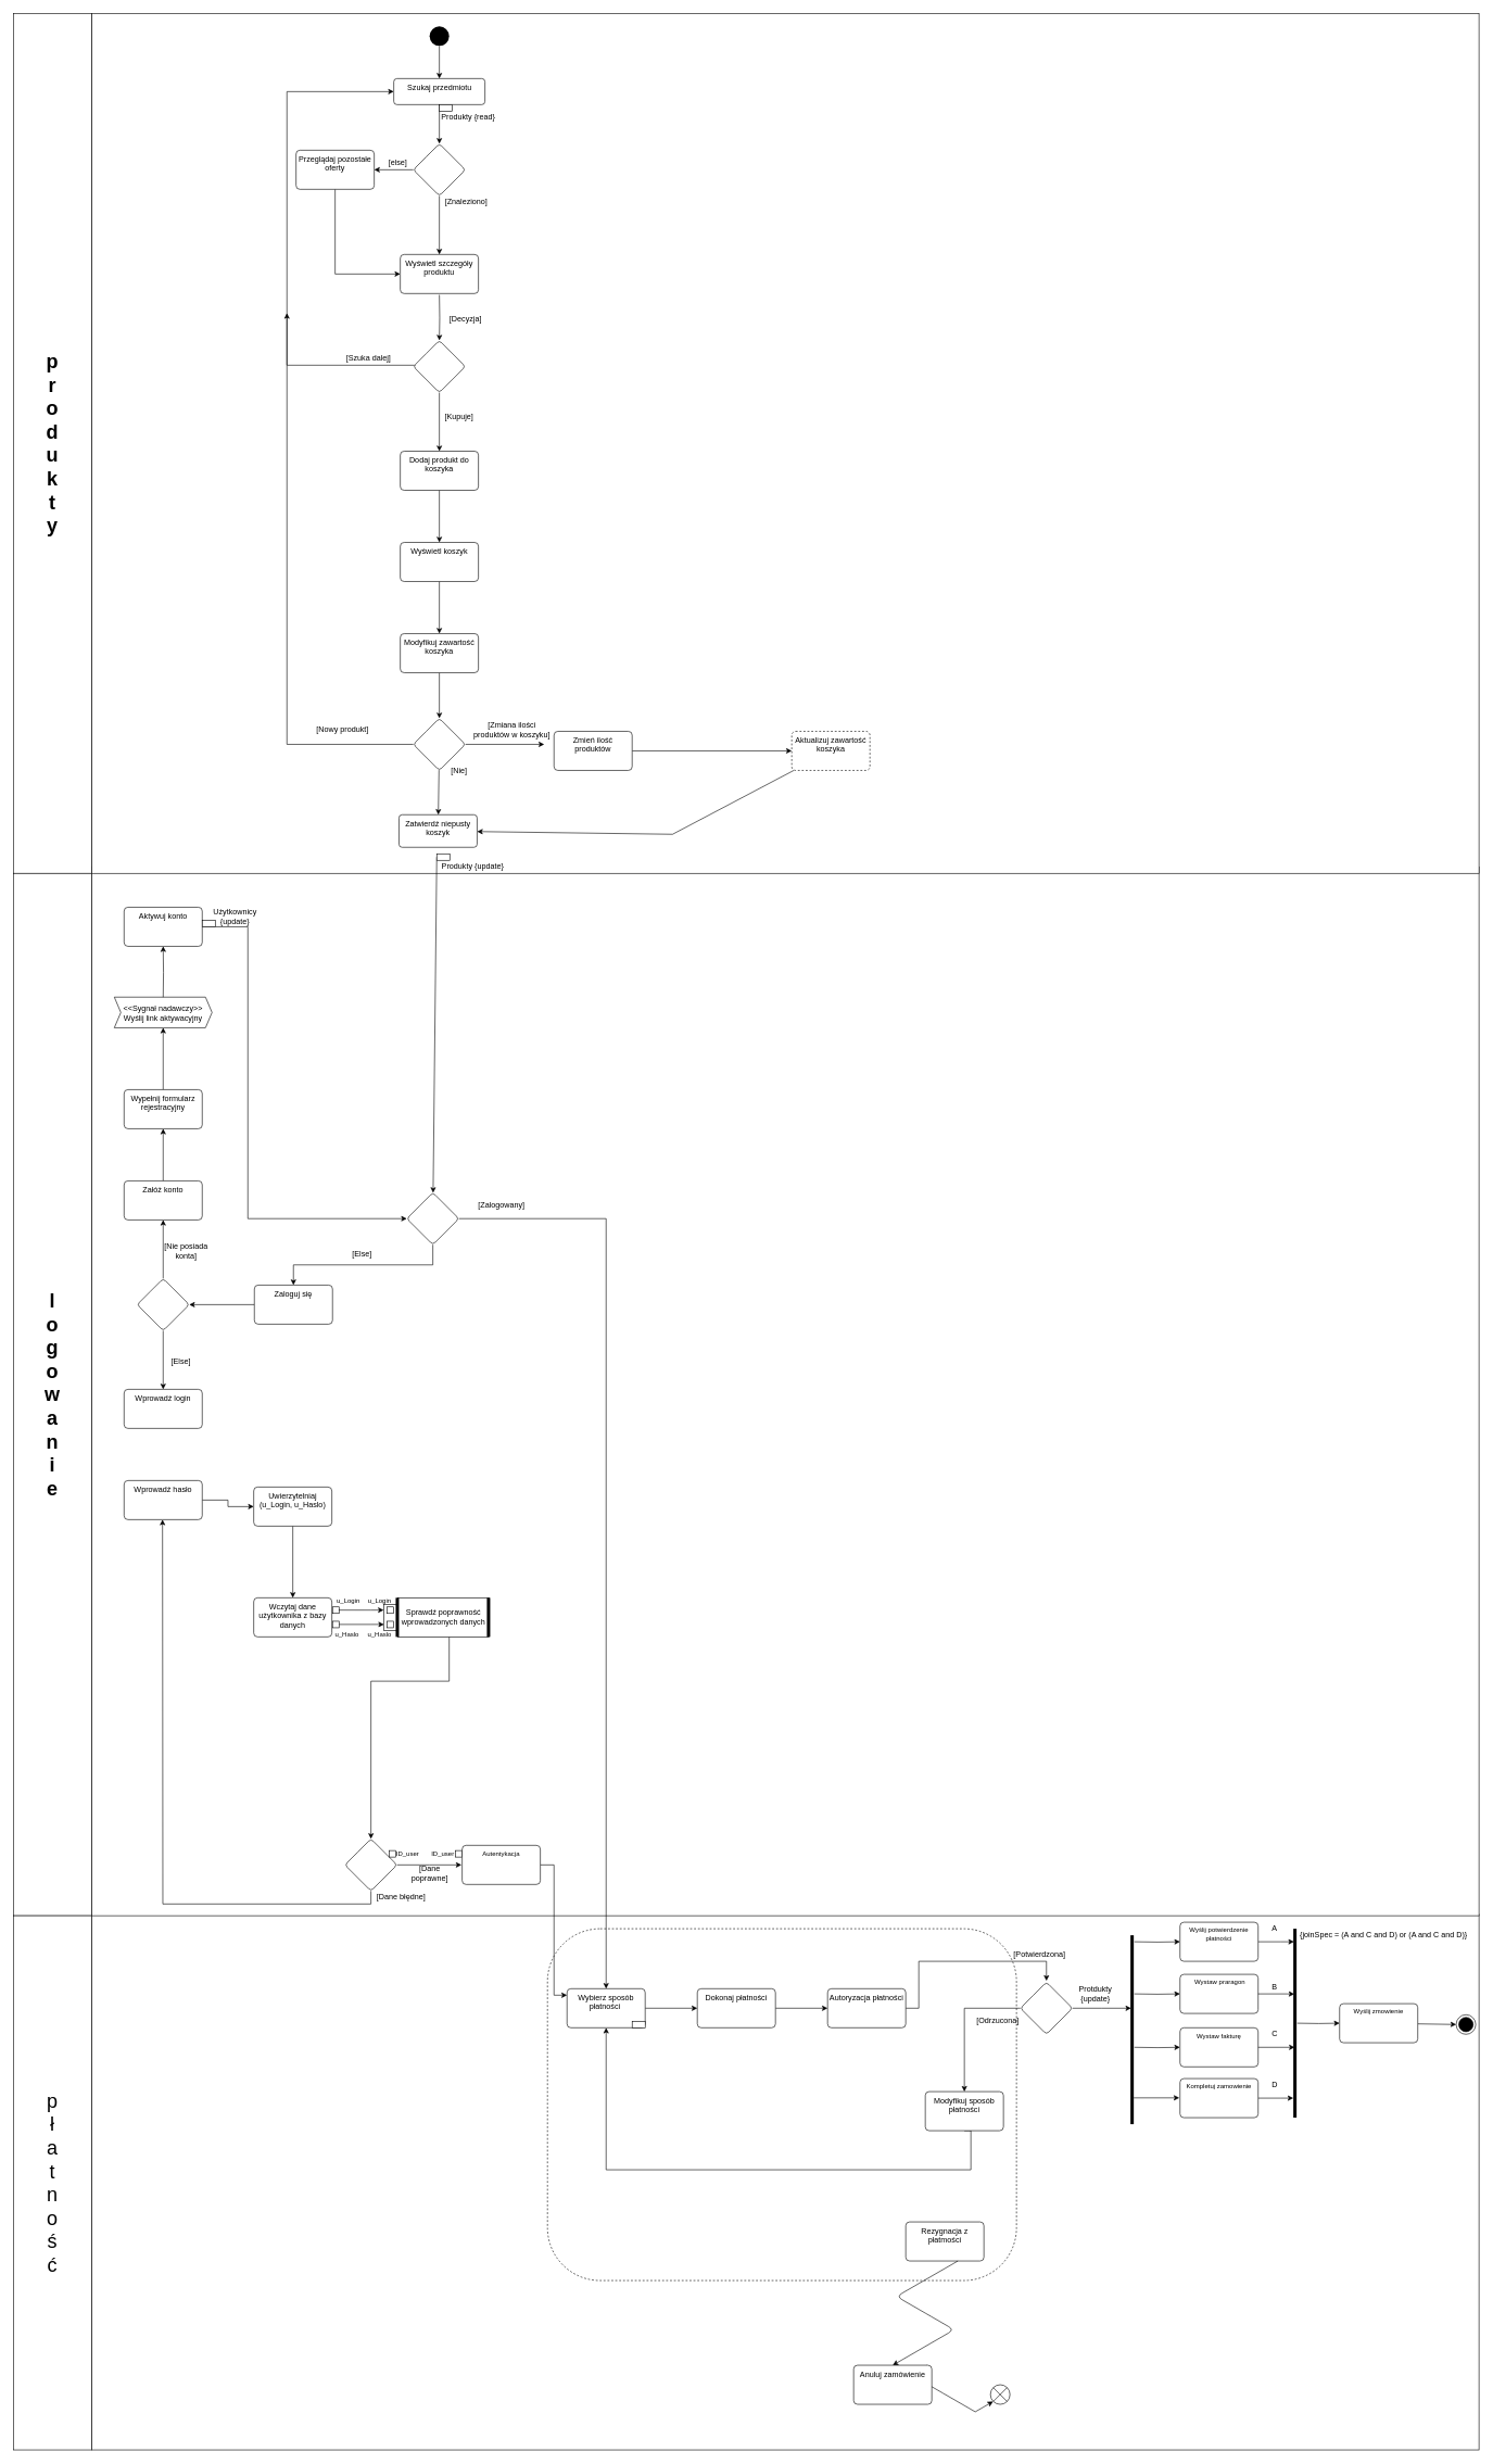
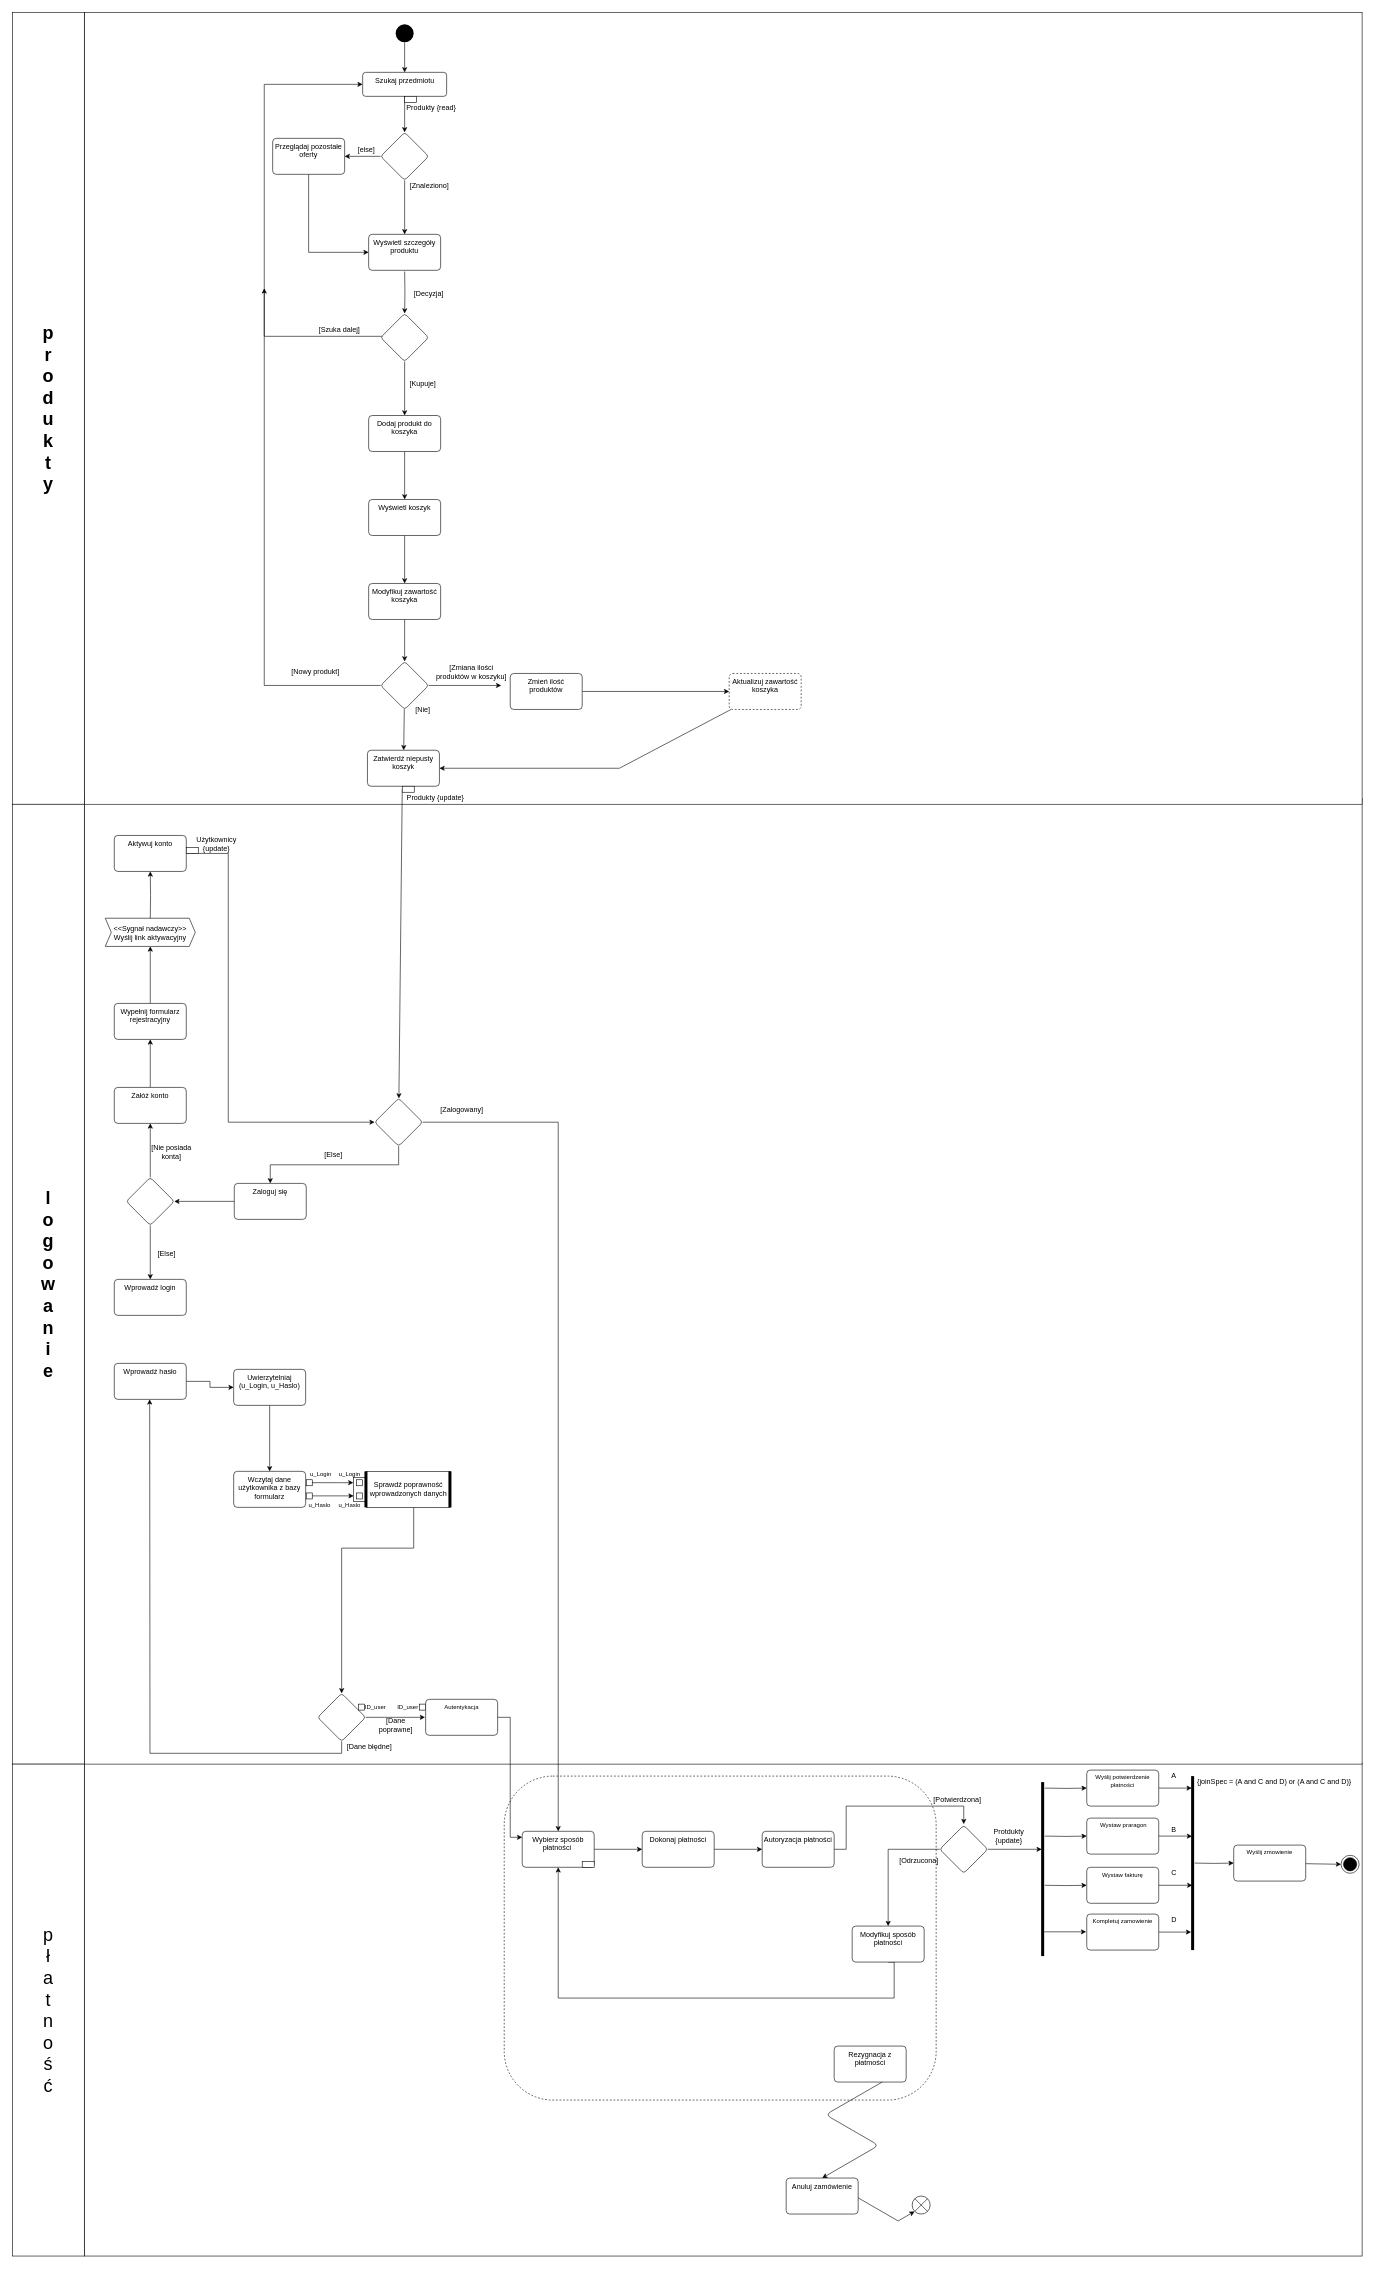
- <mxCell id="135" value="Zatwierdź niepusty koszyk" style="whiteSpace=wrap;html=1;rounded=1;dashed=0;verticalAlign=top;arcSize=10;" vertex="1" parent="1"><mxGeometry x="612" y="1250" width="120" height="50" as="geometry" /></mxCell>
+ <mxCell id="135" value="Zatwierdź niepusty koszyk" style="whiteSpace=wrap;html=1;rounded=1;dashed=0;verticalAlign=top;arcSize=10;" vertex="1" parent="1"><mxGeometry x="612" y="1250" width="120" height="60" as="geometry" /></mxCell>
- <mxCell id="47" value="Wczytaj dane użytkownika z bazy danych" style="whiteSpace=wrap;html=1;rounded=1;dashed=0;verticalAlign=top;arcSize=10;" parent="1" vertex="1"><mxGeometry x="389" y="2452" width="120" height="60" as="geometry" /></mxCell>
+ <mxCell id="47" value="Wczytaj dane użytkownika z bazy formularz" style="whiteSpace=wrap;html=1;rounded=1;dashed=0;verticalAlign=top;arcSize=10;" parent="1" vertex="1"><mxGeometry x="389" y="2452" width="120" height="60" as="geometry" /></mxCell>
